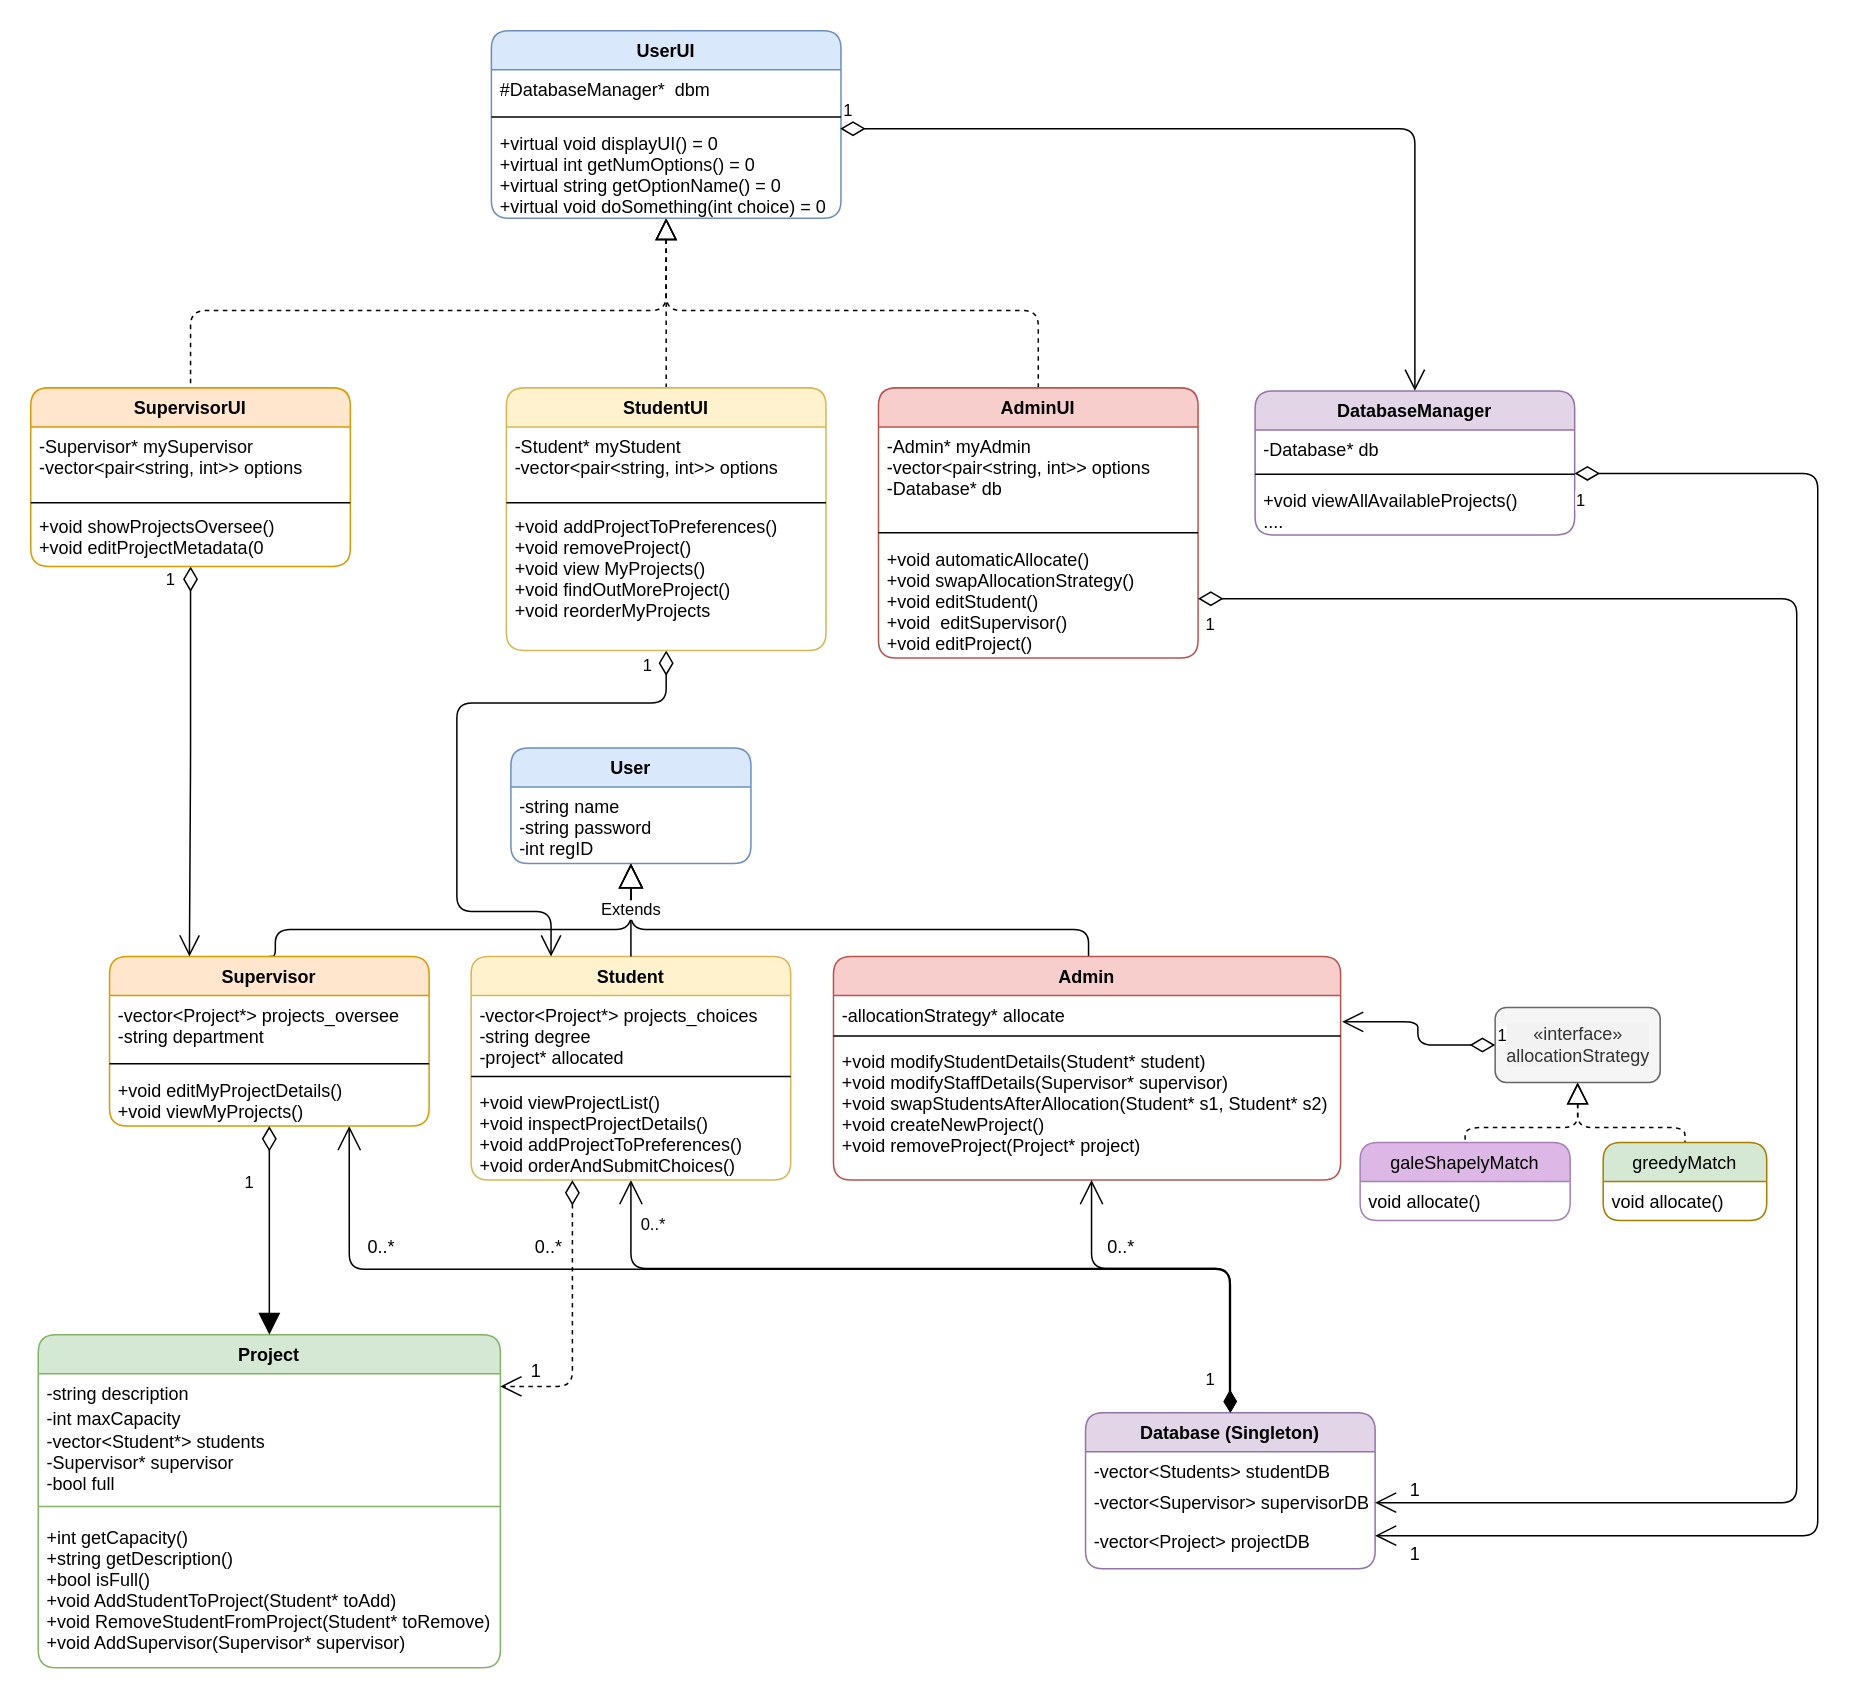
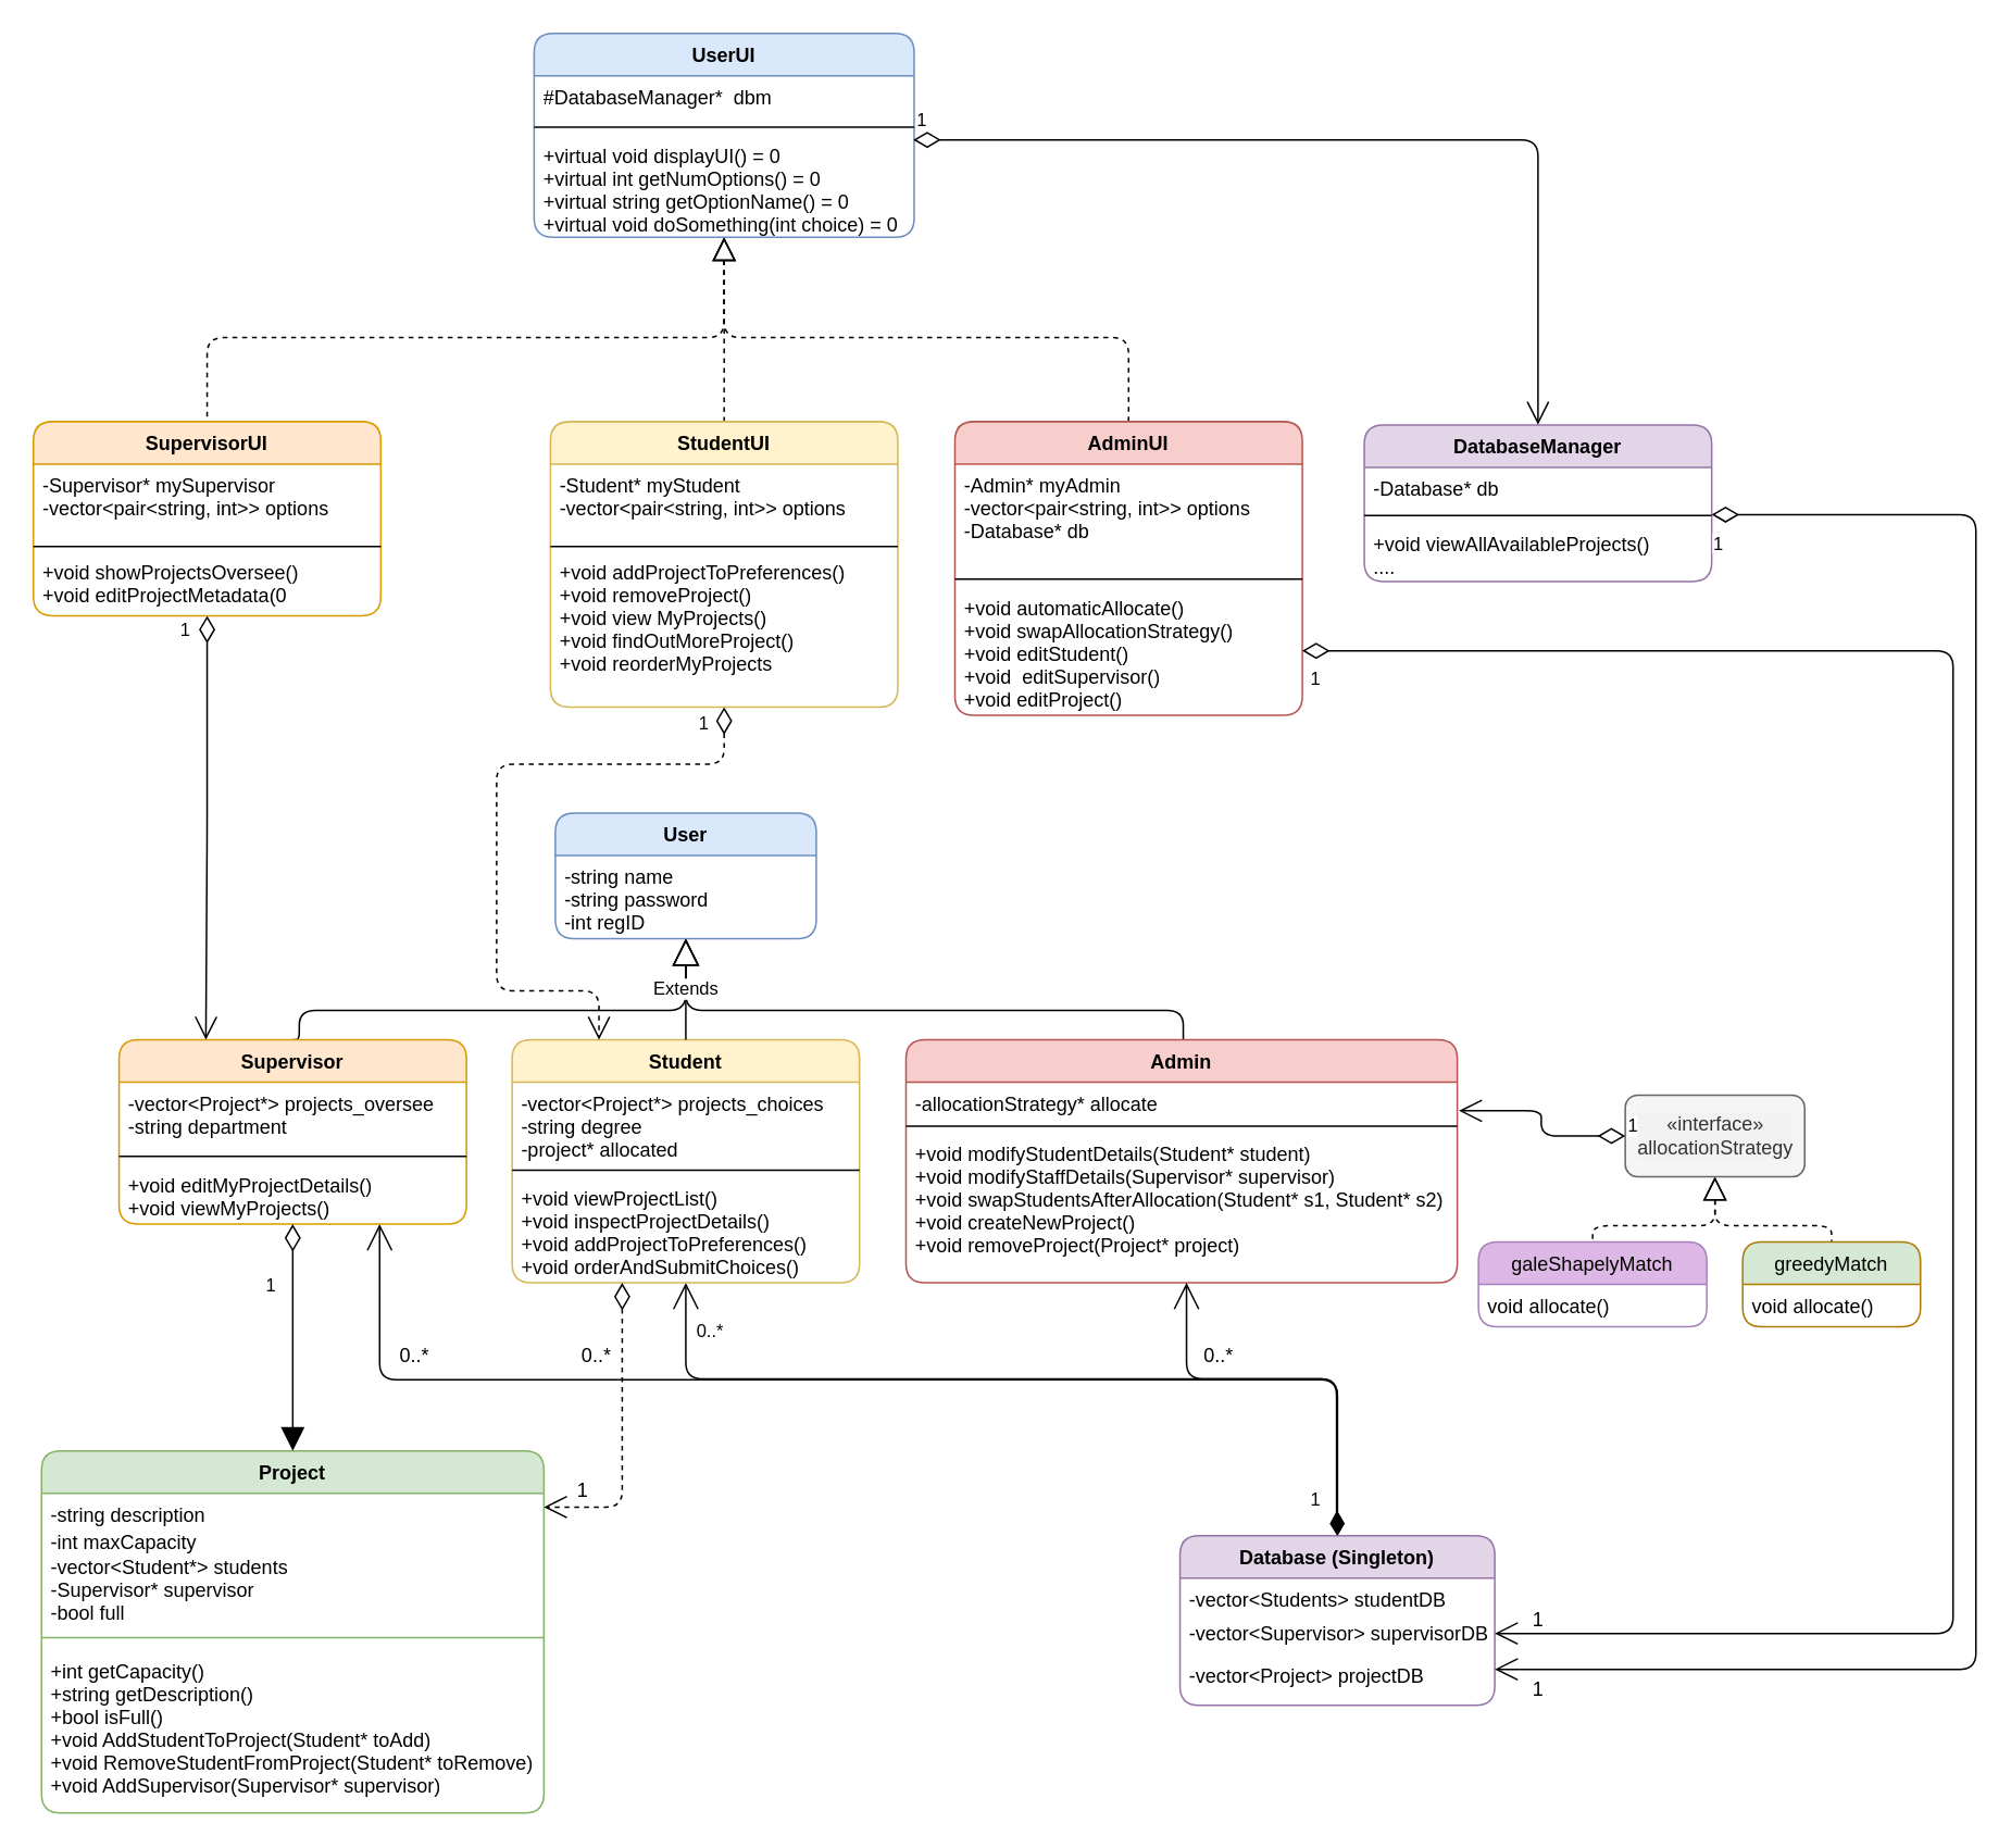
- <mxCell id="57" style="edgeStyle=orthogonalEdgeStyle;rounded=1;orthogonalLoop=1;jettySize=auto;html=1;exitX=0.5;exitY=1;exitDx=0;exitDy=0;startArrow=diamondThin;startFill=0;endArrow=open;endFill=0;startSize=14;endSize=12;entryX=0.25;entryY=0;entryDx=0;entryDy=0;dashed=0;" parent="1" source="59" target="12" edge="1"><mxGeometry relative="1" as="geometry"><mxPoint x="317.727" y="499.545" as="targetPoint" /><Array as="points"><mxPoint x="444" y="468" /><mxPoint x="304" y="468" /><mxPoint x="304" y="607" /><mxPoint x="367" y="607" /></Array></mxGeometry></mxCell>
+ <mxCell id="57" style="edgeStyle=orthogonalEdgeStyle;rounded=1;orthogonalLoop=1;jettySize=auto;html=1;exitX=0.5;exitY=1;exitDx=0;exitDy=0;startArrow=diamondThin;startFill=0;endArrow=open;endFill=0;startSize=14;endSize=12;entryX=0.25;entryY=0;entryDx=0;entryDy=0;dashed=1;" parent="1" source="59" target="12" edge="1"><mxGeometry relative="1" as="geometry"><mxPoint x="317.727" y="499.545" as="targetPoint" /><Array as="points"><mxPoint x="444" y="468" /><mxPoint x="304" y="468" /><mxPoint x="304" y="607" /><mxPoint x="367" y="607" /></Array></mxGeometry></mxCell>
